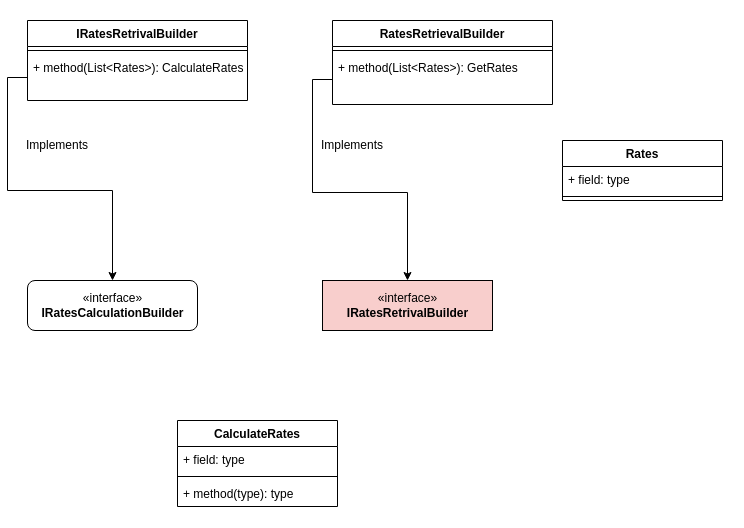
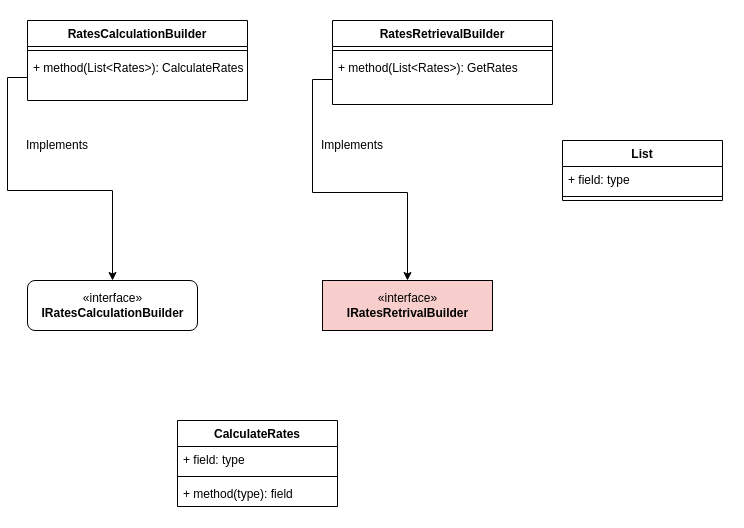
- <mxCell id="9" value="IRatesRetrivalBuilder" style="swimlane;fontStyle=1;align=center;verticalAlign=top;childLayout=stackLayout;horizontal=1;startSize=26;horizontalStack=0;resizeParent=1;resizeParentMax=0;resizeLast=0;collapsible=1;marginBottom=0;" vertex="1" parent="1"><mxGeometry x="20" y="20" width="220" height="80" as="geometry" /></mxCell>
+ <mxCell id="9" value="RatesCalculationBuilder" style="swimlane;fontStyle=1;align=center;verticalAlign=top;childLayout=stackLayout;horizontal=1;startSize=26;horizontalStack=0;resizeParent=1;resizeParentMax=0;resizeLast=0;collapsible=1;marginBottom=0;" vertex="1" parent="1"><mxGeometry x="20" y="20" width="220" height="80" as="geometry" /></mxCell>
- <mxCell id="16" value="Rates" style="swimlane;fontStyle=1;align=center;verticalAlign=top;childLayout=stackLayout;horizontal=1;startSize=26;horizontalStack=0;resizeParent=1;resizeParentMax=0;resizeLast=0;collapsible=1;marginBottom=0;" vertex="1" parent="1"><mxGeometry x="555" y="140" width="160" height="60" as="geometry" /></mxCell>
+ <mxCell id="16" value="List" style="swimlane;fontStyle=1;align=center;verticalAlign=top;childLayout=stackLayout;horizontal=1;startSize=26;horizontalStack=0;resizeParent=1;resizeParentMax=0;resizeLast=0;collapsible=1;marginBottom=0;" vertex="1" parent="1"><mxGeometry x="555" y="140" width="160" height="60" as="geometry" /></mxCell>
- <mxCell id="5" value="+ method(type): type" style="text;strokeColor=none;fillColor=none;align=left;verticalAlign=top;spacingLeft=4;spacingRight=4;overflow=hidden;rotatable=0;points=[[0,0.5],[1,0.5]];portConstraint=eastwest;" vertex="1" parent="2"><mxGeometry y="60" width="160" height="26" as="geometry" /></mxCell>
+ <mxCell id="5" value="+ method(type): field" style="text;strokeColor=none;fillColor=none;align=left;verticalAlign=top;spacingLeft=4;spacingRight=4;overflow=hidden;rotatable=0;points=[[0,0.5],[1,0.5]];portConstraint=eastwest;" vertex="1" parent="2"><mxGeometry y="60" width="160" height="26" as="geometry" /></mxCell>
